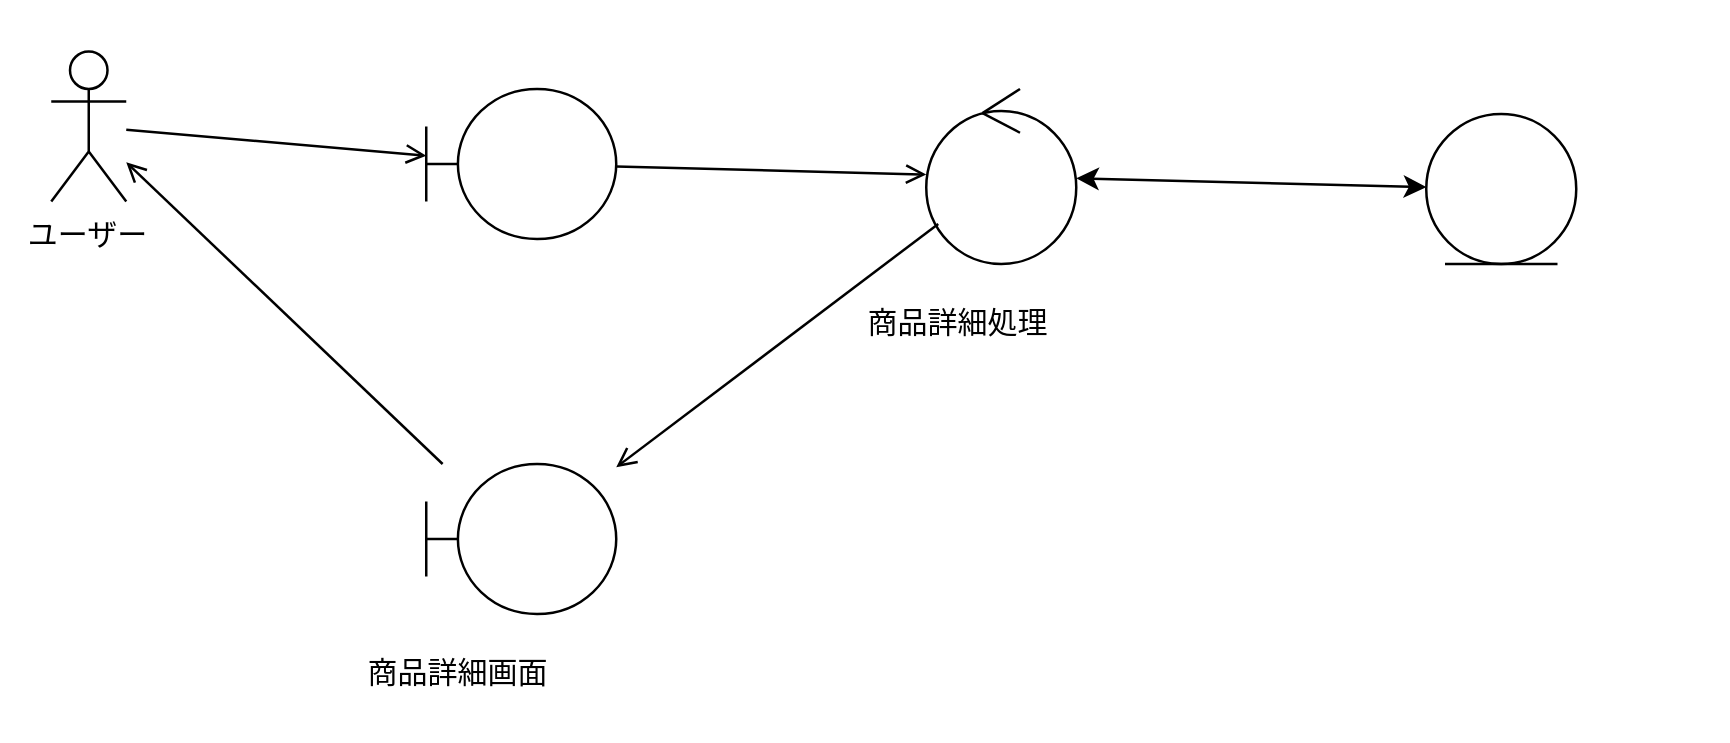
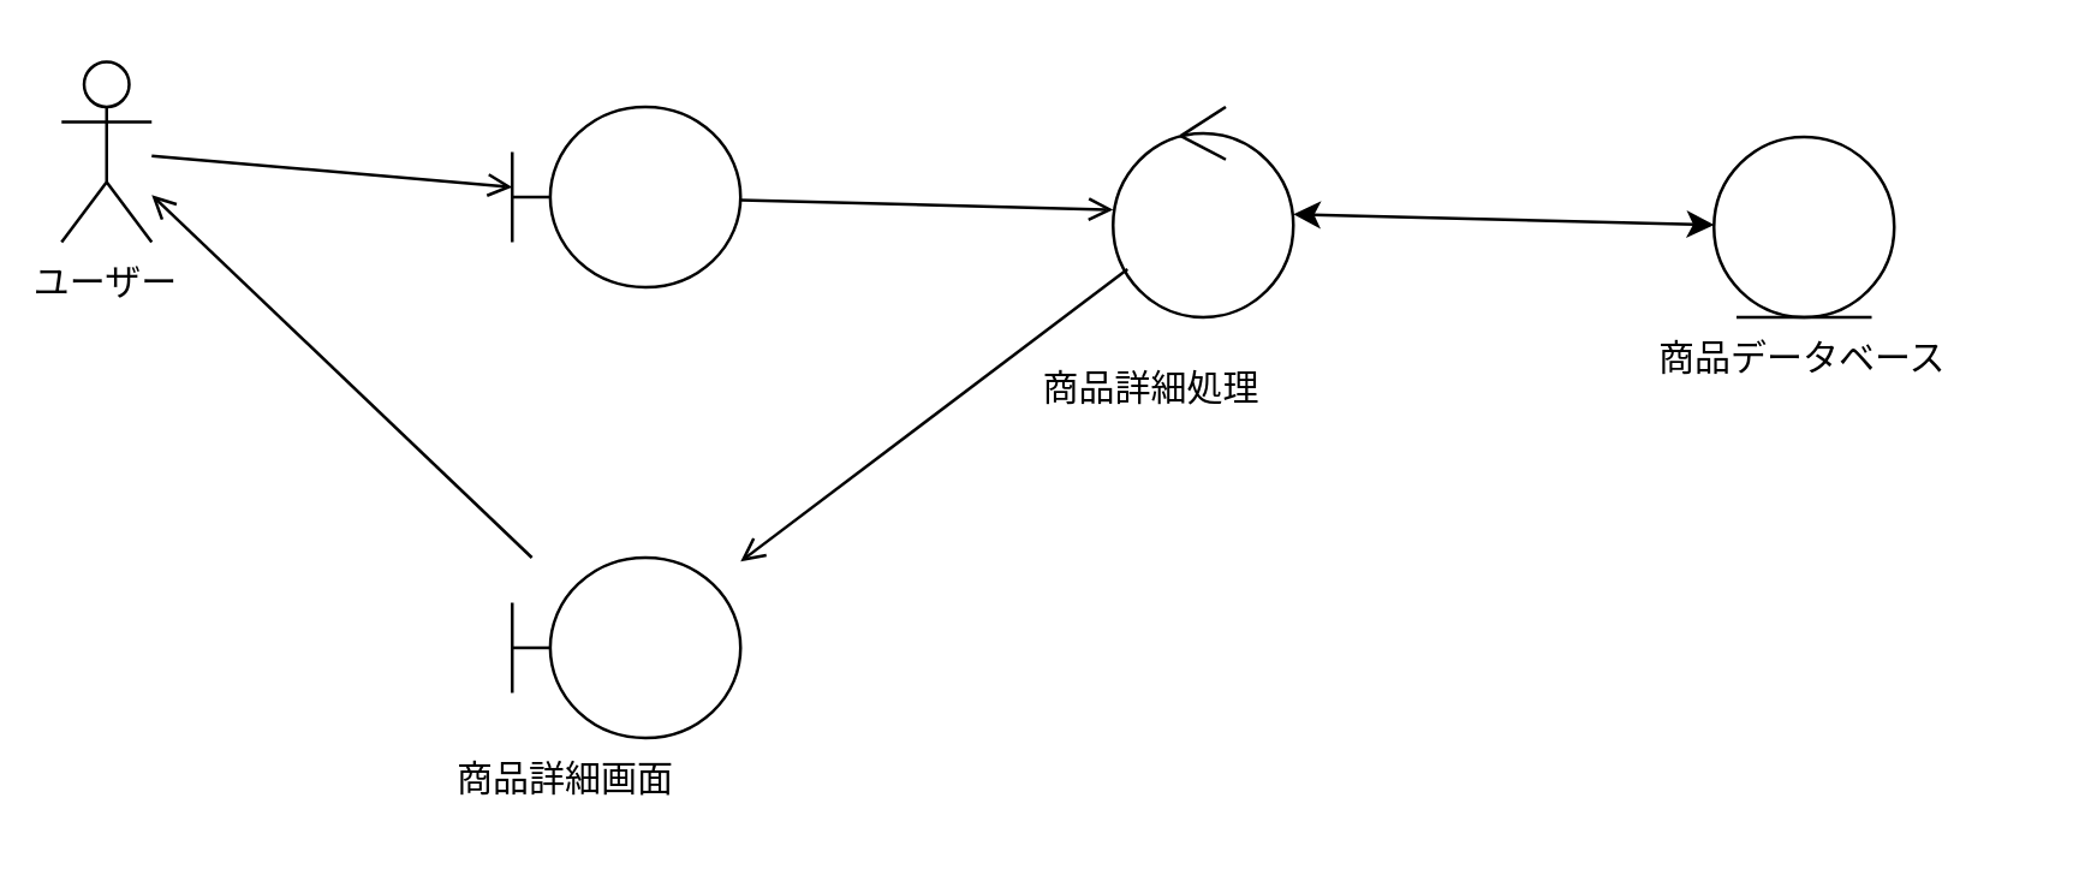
+ <mxCell id="7" value="商品データベース" style="text;html=1;strokeColor=none;fillColor=none;" vertex="1" parent="1"><mxGeometry x="550" y="105" width="120" height="30" as="geometry" /></mxCell>
- <mxCell id="9" value="商品詳細画面" style="text;html=1;strokeColor=none;fillColor=none;" vertex="1" parent="1"><mxGeometry x="145" y="255" width="120" height="30" as="geometry" /></mxCell>
+ <mxCell id="9" value="商品詳細画面" style="text;html=1;strokeColor=none;fillColor=none;" vertex="1" parent="1"><mxGeometry x="150" y="245" width="120" height="30" as="geometry" /></mxCell>
